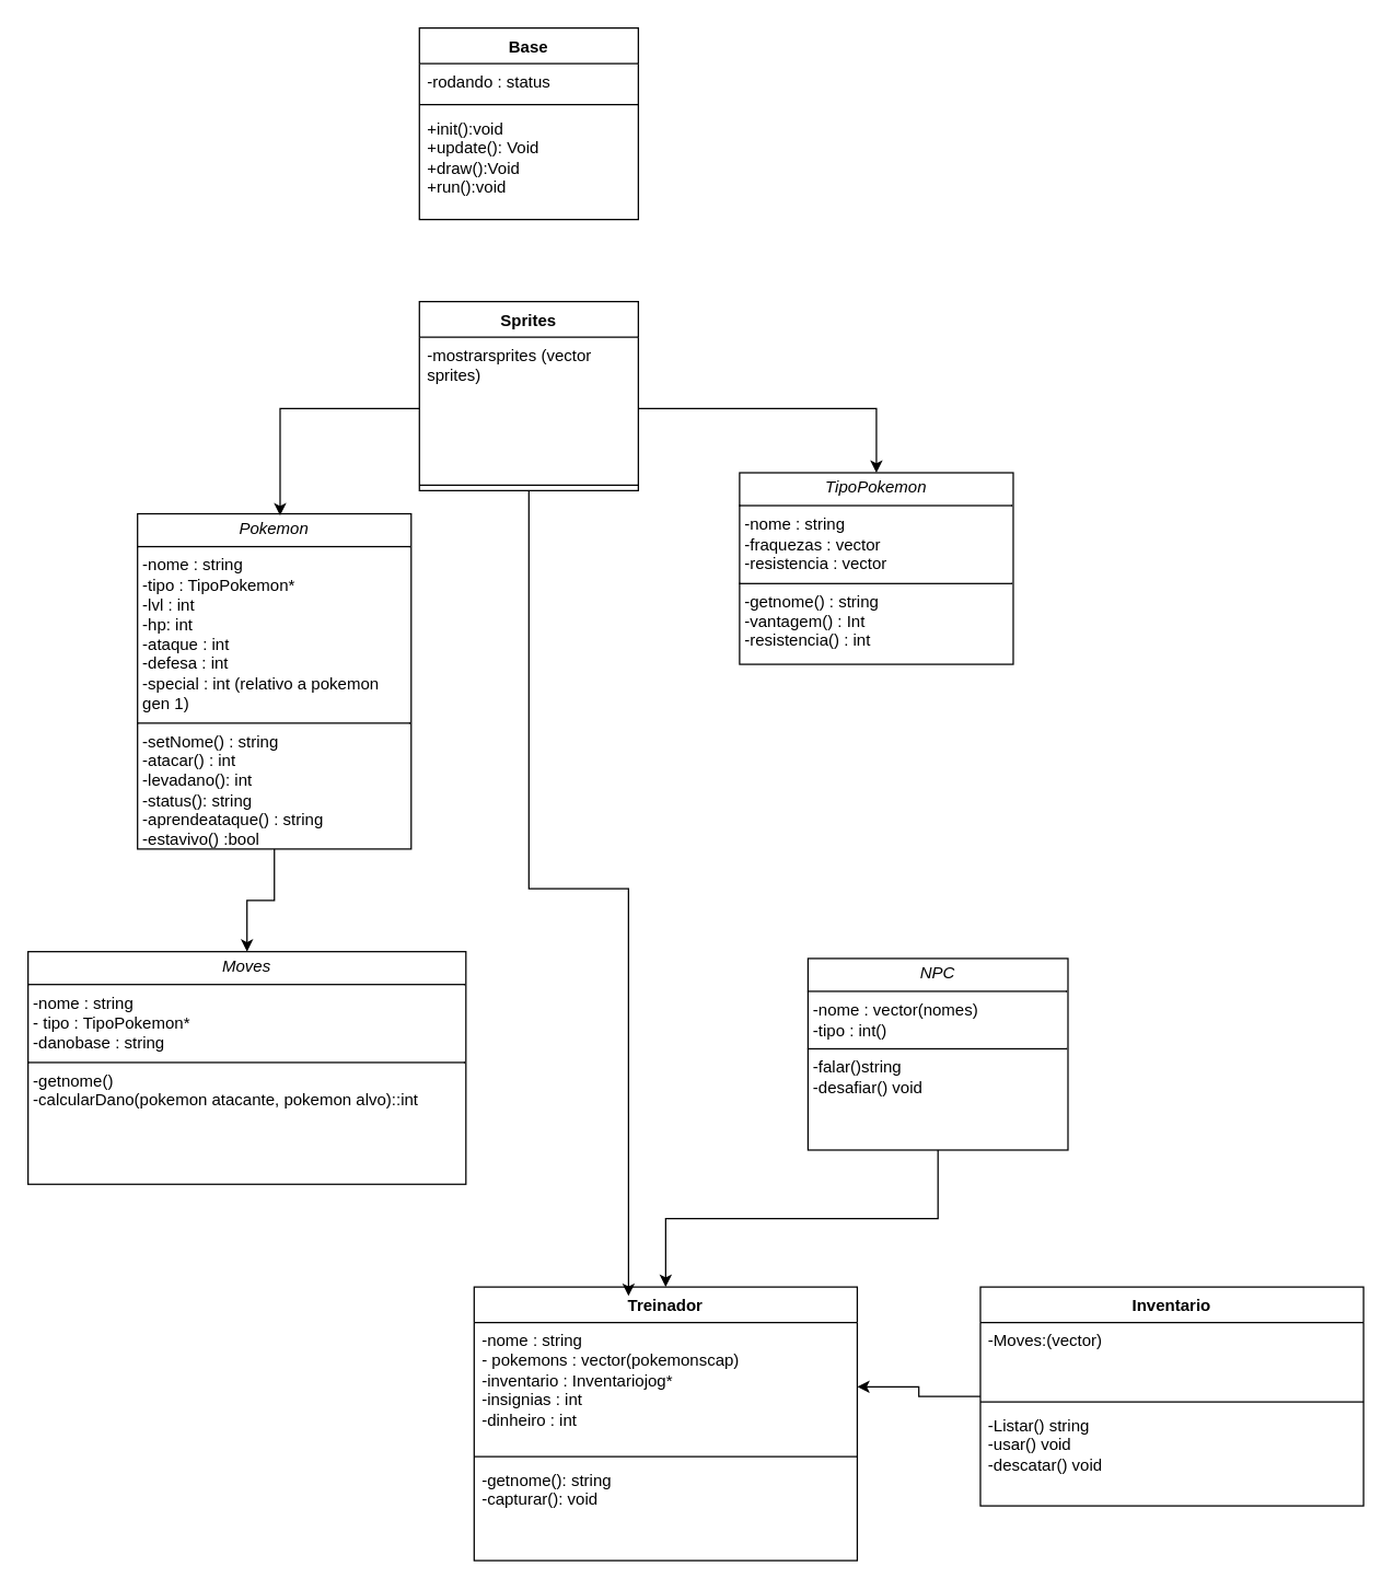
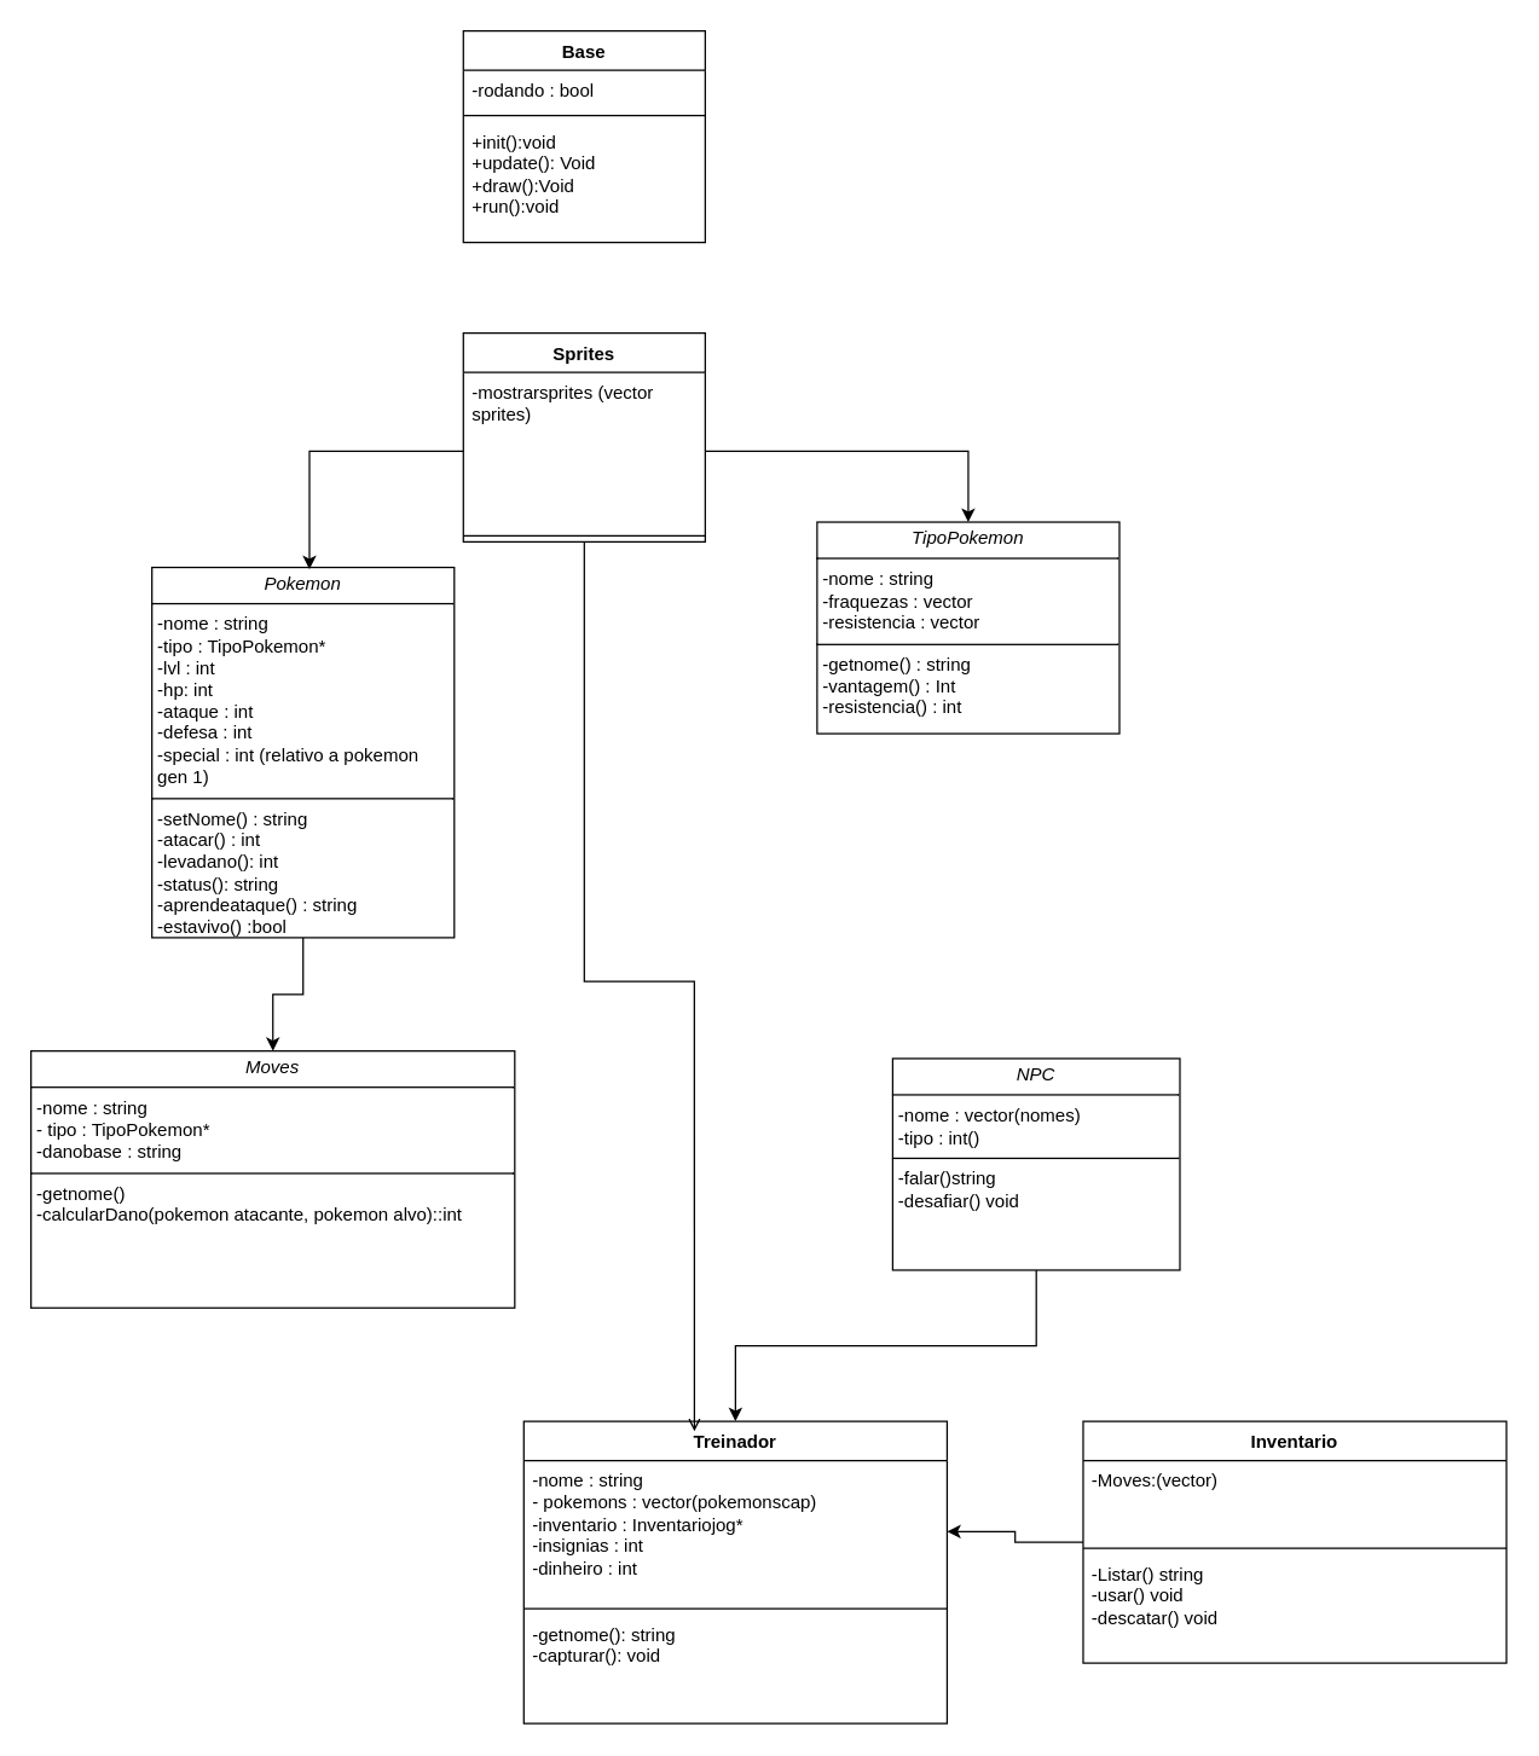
- <mxCell id="9" value="-rodando : status" style="text;strokeColor=none;fillColor=none;align=left;verticalAlign=top;spacingLeft=4;spacingRight=4;overflow=hidden;rotatable=0;points=[[0,0.5],[1,0.5]];portConstraint=eastwest;whiteSpace=wrap;html=1;" vertex="1" parent="8"><mxGeometry y="26" width="160" height="26" as="geometry" /></mxCell>
+ <mxCell id="9" value="-rodando : bool" style="text;strokeColor=none;fillColor=none;align=left;verticalAlign=top;spacingLeft=4;spacingRight=4;overflow=hidden;rotatable=0;points=[[0,0.5],[1,0.5]];portConstraint=eastwest;whiteSpace=wrap;html=1;" vertex="1" parent="8"><mxGeometry y="26" width="160" height="26" as="geometry" /></mxCell>
- <mxCell id="21" style="edgeStyle=orthogonalEdgeStyle;rounded=0;orthogonalLoop=1;jettySize=auto;html=1;entryX=0.403;entryY=0.033;entryDx=0;entryDy=0;entryPerimeter=0;" edge="1" parent="1" source="16" target="12"><mxGeometry relative="1" as="geometry" /></mxCell>
+ <mxCell id="21" style="edgeStyle=orthogonalEdgeStyle;rounded=0;orthogonalLoop=1;jettySize=auto;html=1;entryX=0.403;entryY=0.033;entryDx=0;entryDy=0;entryPerimeter=0;endArrow=open;" edge="1" parent="1" source="16" target="12"><mxGeometry relative="1" as="geometry" /></mxCell>
